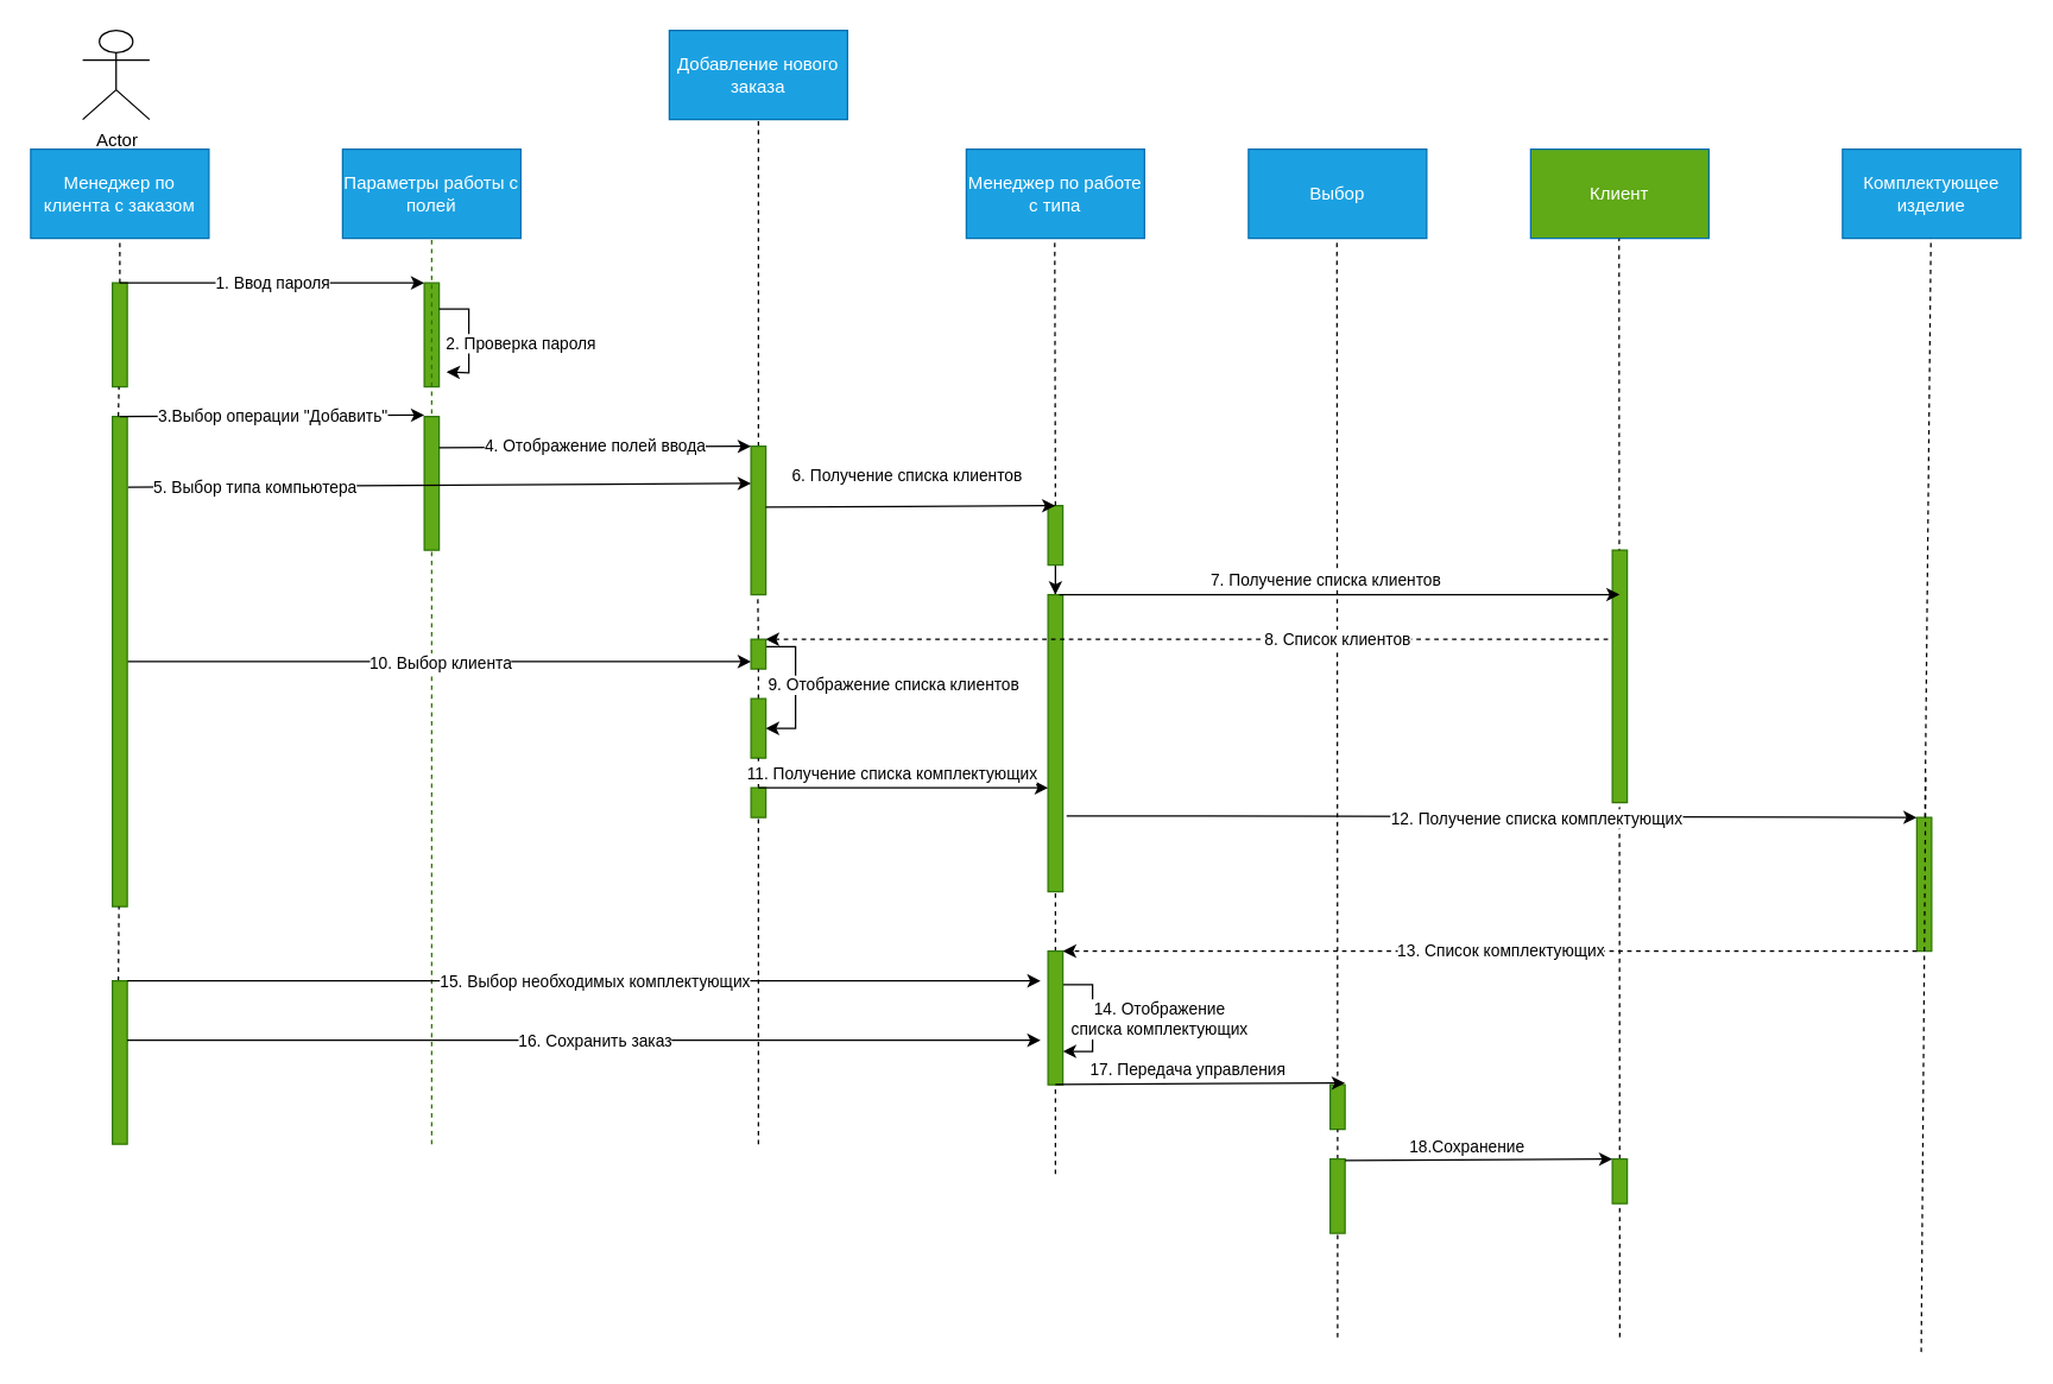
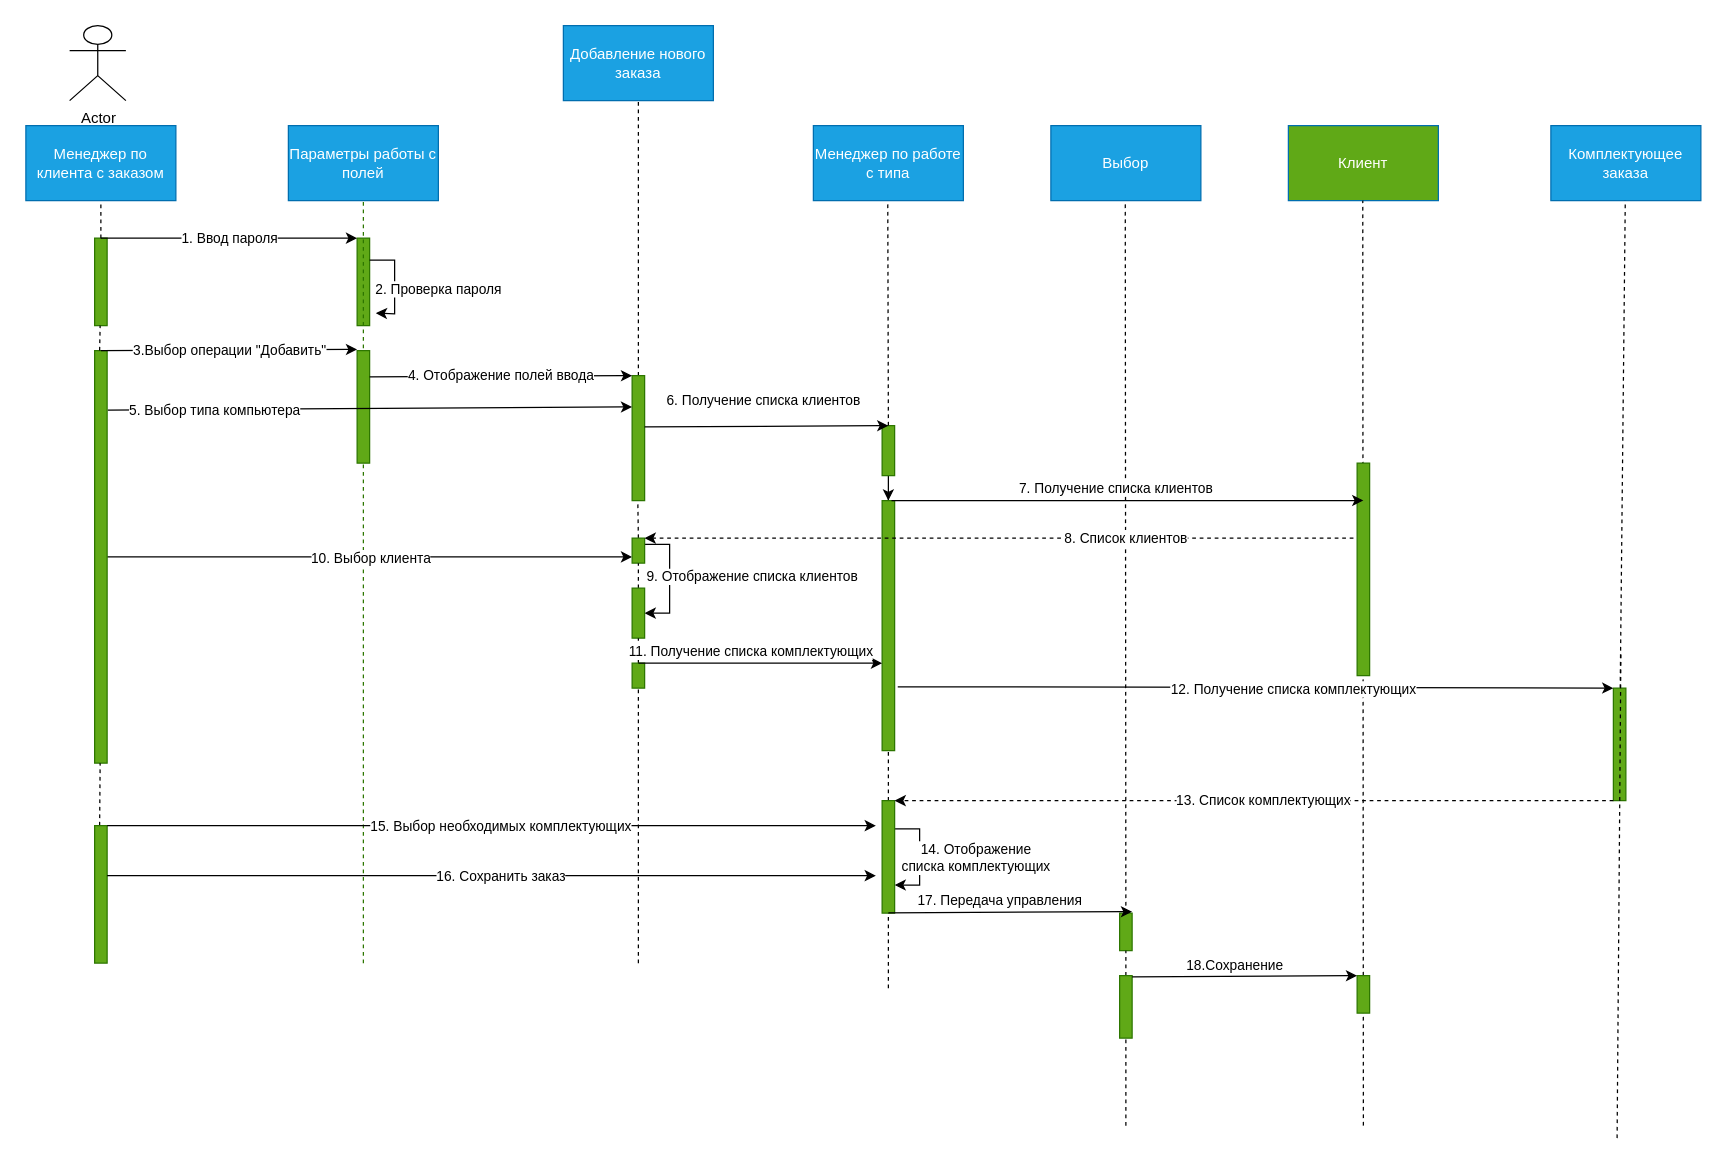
- <mxCell id="26" value="Комплектующее изделие" style="rounded=0;whiteSpace=wrap;html=1;fillColor=#1ba1e2;strokeColor=#006EAF;fontColor=#ffffff;" vertex="1" parent="1"><mxGeometry x="1240" y="100" width="120" height="60" as="geometry" /></mxCell>
+ <mxCell id="26" value="Комплектующее заказа" style="rounded=0;whiteSpace=wrap;html=1;fillColor=#1ba1e2;strokeColor=#006EAF;fontColor=#ffffff;" vertex="1" parent="1"><mxGeometry x="1240" y="100" width="120" height="60" as="geometry" /></mxCell>
